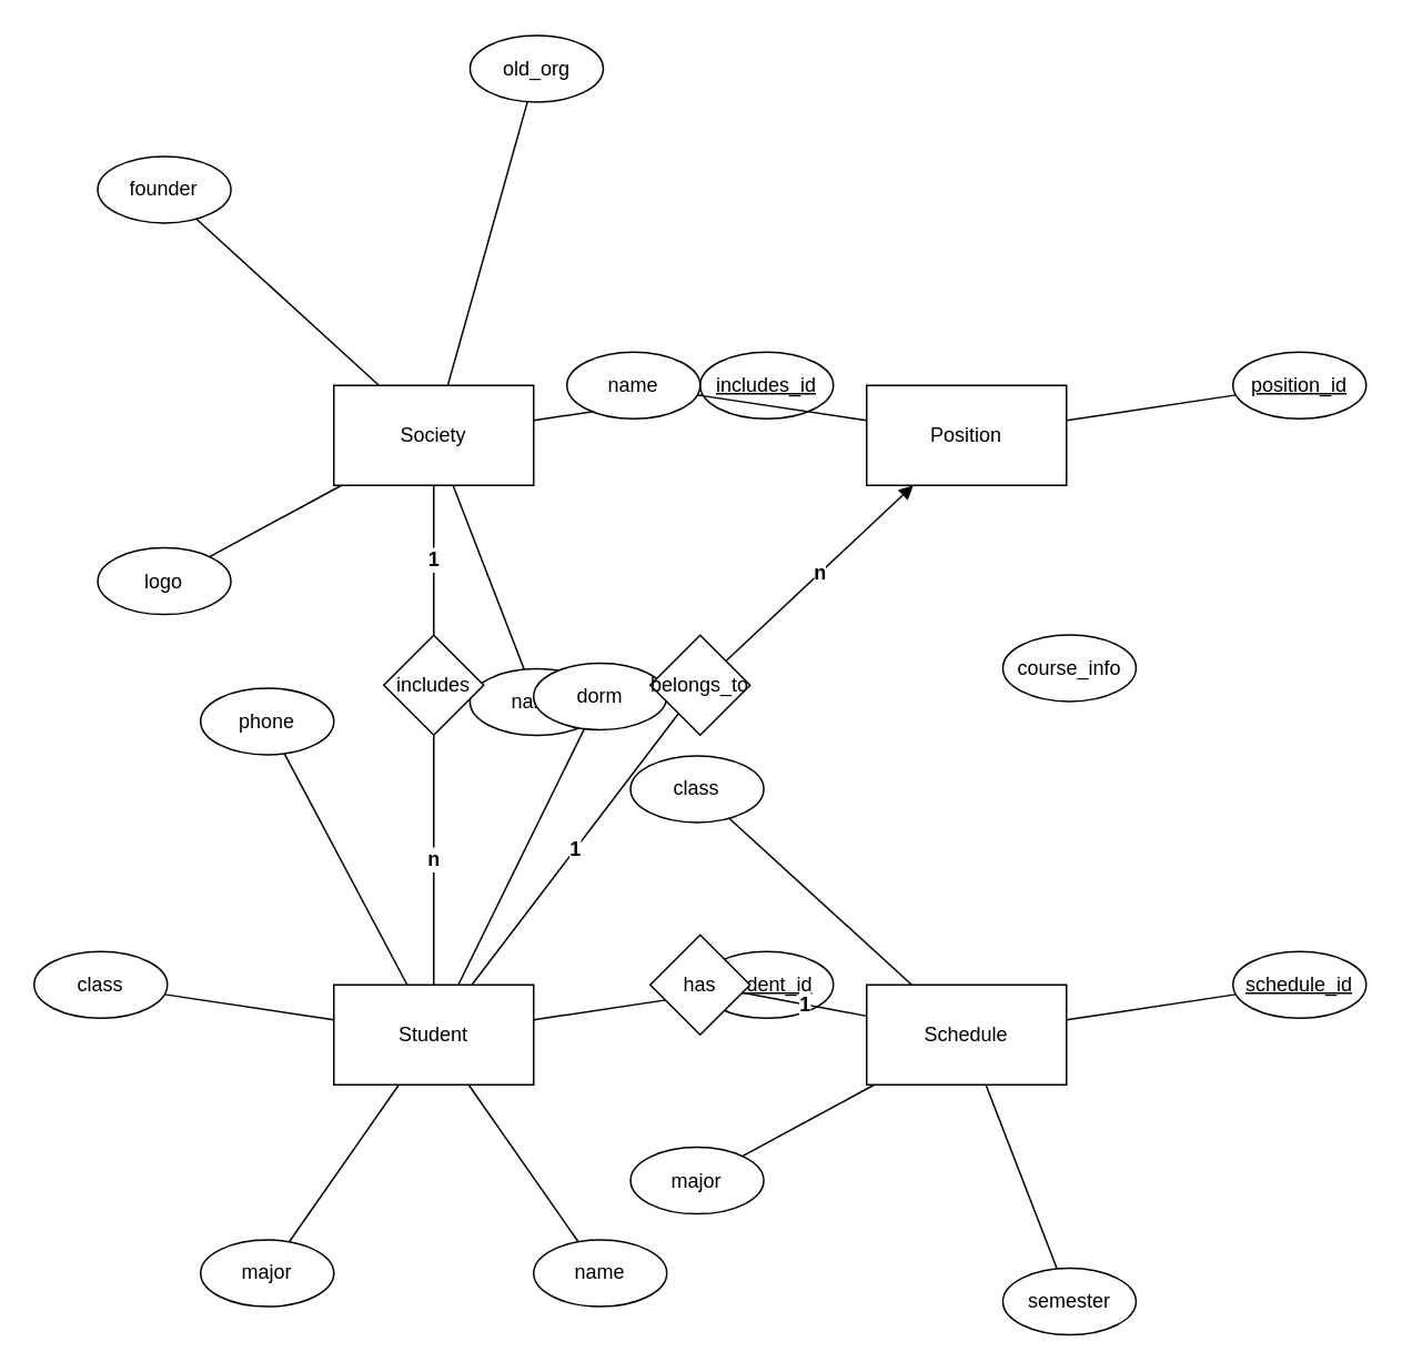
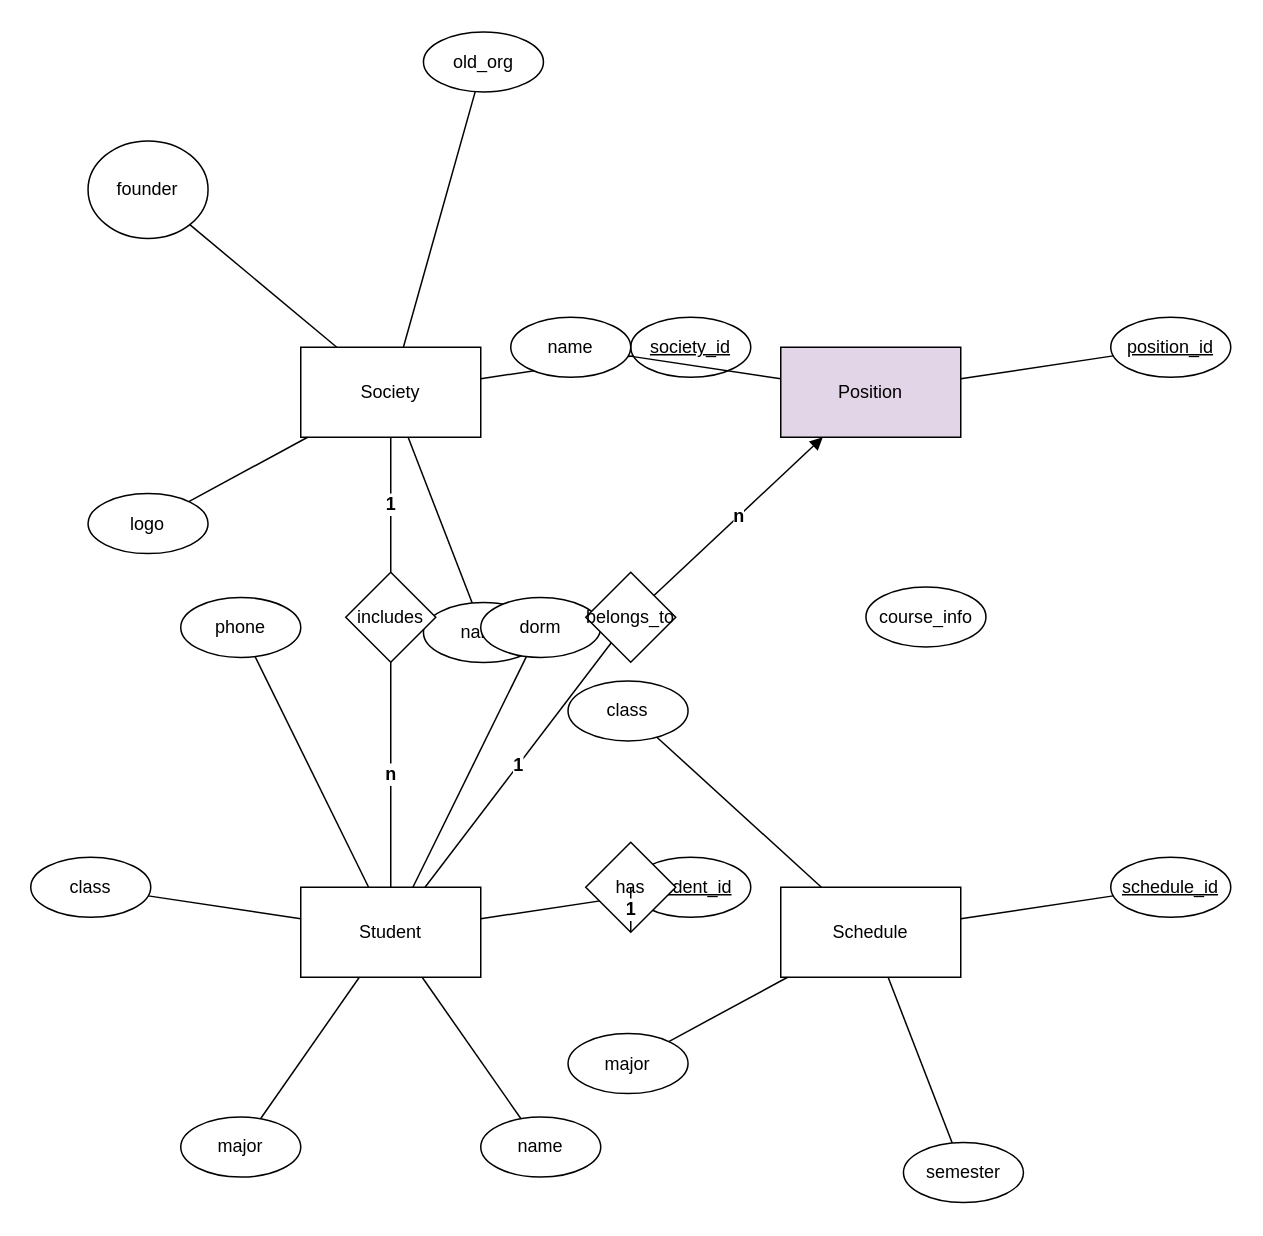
- <mxCell id="9" value="founder" style="ellipse;whiteSpace=wrap;html=1;" vertex="1" parent="1"><mxGeometry x="58.197" y="93.443" width="80" height="40" as="geometry" /></mxCell>
+ <mxCell id="9" value="founder" style="ellipse;whiteSpace=wrap;html=1;" vertex="1" parent="1"><mxGeometry x="58.197" y="93.443" width="80" height="65" as="geometry" /></mxCell>
- <mxCell id="3" value="includes_id" style="ellipse;whiteSpace=wrap;html=1;fontStyle=4;" vertex="1" parent="1"><mxGeometry x="420" y="211" width="80" height="40" as="geometry" /></mxCell>
+ <mxCell id="3" value="society_id" style="ellipse;whiteSpace=wrap;html=1;fontStyle=4;" vertex="1" parent="1"><mxGeometry x="420" y="211" width="80" height="40" as="geometry" /></mxCell>
- <mxCell id="13" value="Position" style="rounded=0;whiteSpace=wrap;html=1;" vertex="1" parent="1"><mxGeometry x="520" y="231" width="120" height="60" as="geometry" /></mxCell>
+ <mxCell id="13" value="Position" style="rounded=0;whiteSpace=wrap;html=1;fillColor=#e1d5e7;" vertex="1" parent="1"><mxGeometry x="520" y="231" width="120" height="60" as="geometry" /></mxCell>
- <mxCell id="40" value="course_info" style="ellipse;whiteSpace=wrap;html=1;" vertex="1" parent="1"><mxGeometry x="601.803" y="380.789" width="80" height="40" as="geometry" /></mxCell>
+ <mxCell id="40" value="course_info" style="ellipse;whiteSpace=wrap;html=1;" vertex="1" parent="1"><mxGeometry x="576.803" y="390.789" width="80" height="40" as="geometry" /></mxCell>
- <mxCell id="27" value="phone" style="ellipse;whiteSpace=wrap;html=1;" vertex="1" parent="1"><mxGeometry x="120" y="412.795" width="80" height="40" as="geometry" /></mxCell>
+ <mxCell id="27" value="phone" style="ellipse;whiteSpace=wrap;html=1;" vertex="1" parent="1"><mxGeometry x="120" y="397.795" width="80" height="40" as="geometry" /></mxCell>
- <mxCell id="48" value="1" style="endArrow=none;html=1;rounded=0;fontSize=12;fontStyle=1;" edge="1" parent="1" source="47" target="31"><mxGeometry relative="1" as="geometry" /></mxCell>
+ <mxCell id="48" value="1" style="endArrow=none;html=1;rounded=0;fontSize=12;fontStyle=1;" edge="1" parent="1" source="47" target="19"><mxGeometry relative="1" as="geometry" /></mxCell>
